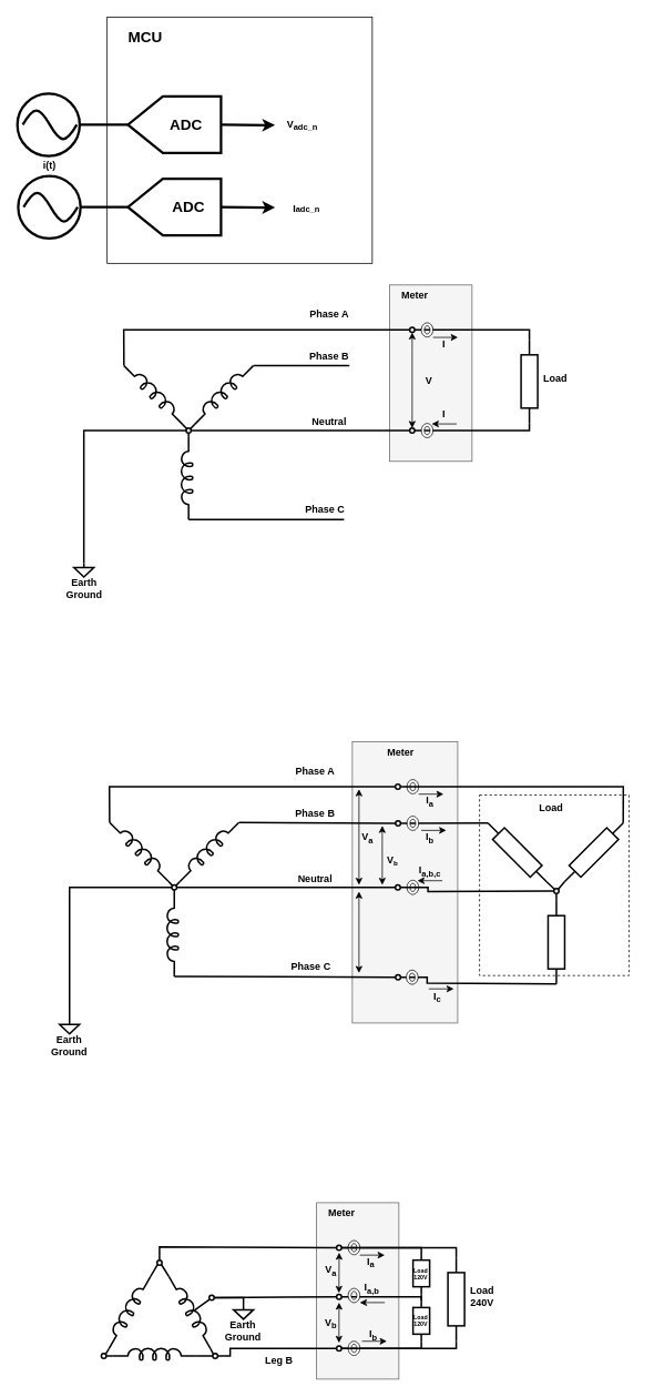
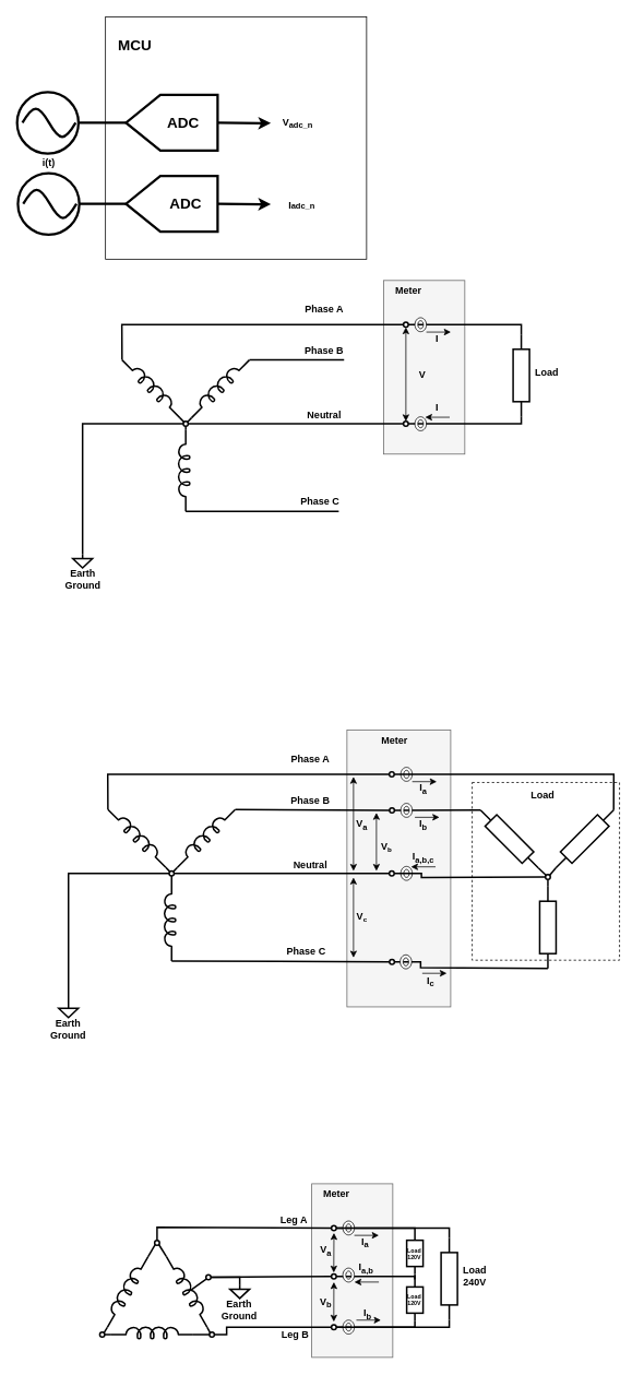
- <mxCell id="22" value="MCU" style="text;html=1;strokeColor=none;fillColor=none;align=center;verticalAlign=middle;whiteSpace=wrap;rounded=0;fontStyle=1;fontSize=18;" vertex="1" parent="1"><mxGeometry x="144" y="30" width="60" height="30" as="geometry" /></mxCell>
+ <mxCell id="22" value="MCU" style="text;html=1;strokeColor=none;fillColor=none;align=center;verticalAlign=middle;whiteSpace=wrap;rounded=0;fontStyle=1;fontSize=18;" vertex="1" parent="1"><mxGeometry x="134" y="40" width="60" height="30" as="geometry" /></mxCell>
+ <mxCell id="103" value="V&lt;span style=&quot;font-size: 10px;&quot;&gt;&lt;sub&gt;c&lt;/sub&gt;&lt;/span&gt;" style="text;html=1;strokeColor=none;fillColor=none;align=center;verticalAlign=middle;whiteSpace=wrap;rounded=0;fontStyle=1" vertex="1" parent="1"><mxGeometry x="432" y="1112" width="19" height="14" as="geometry" /></mxCell>
+ <mxCell id="160" value="Leg A" style="text;html=1;strokeColor=none;fillColor=none;align=center;verticalAlign=middle;whiteSpace=wrap;rounded=0;fontStyle=1" vertex="1" parent="1"><mxGeometry x="337" y="1481" width="43" height="18" as="geometry" /></mxCell>
- <mxCell id="161" value="Leg B" style="text;html=1;strokeColor=none;fillColor=none;align=center;verticalAlign=middle;whiteSpace=wrap;rounded=0;fontStyle=1" vertex="1" parent="1"><mxGeometry x="315" y="1625" width="40" height="20" as="geometry" /></mxCell>
+ <mxCell id="161" value="Leg B" style="text;html=1;strokeColor=none;fillColor=none;align=center;verticalAlign=middle;whiteSpace=wrap;rounded=0;fontStyle=1" vertex="1" parent="1"><mxGeometry x="340" y="1620" width="40" height="20" as="geometry" /></mxCell>
